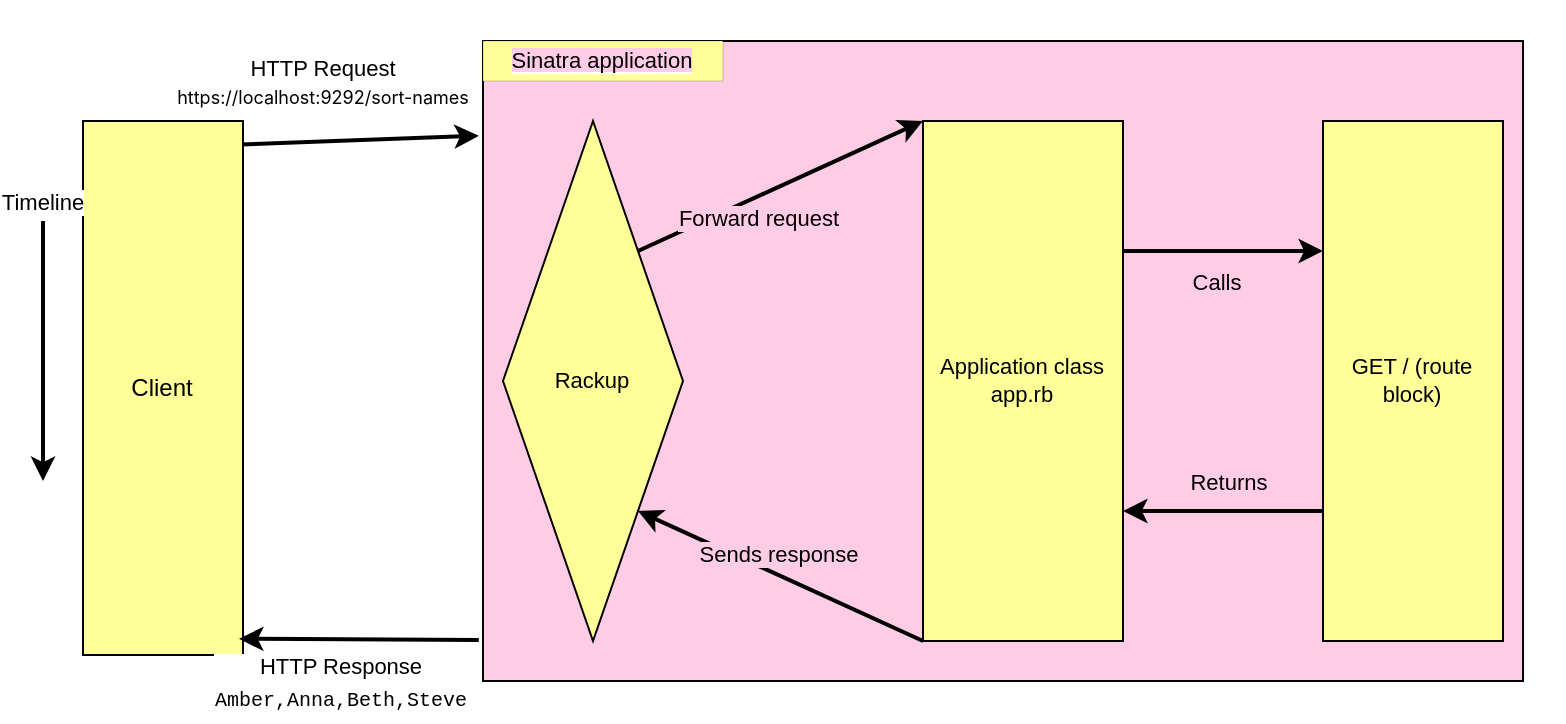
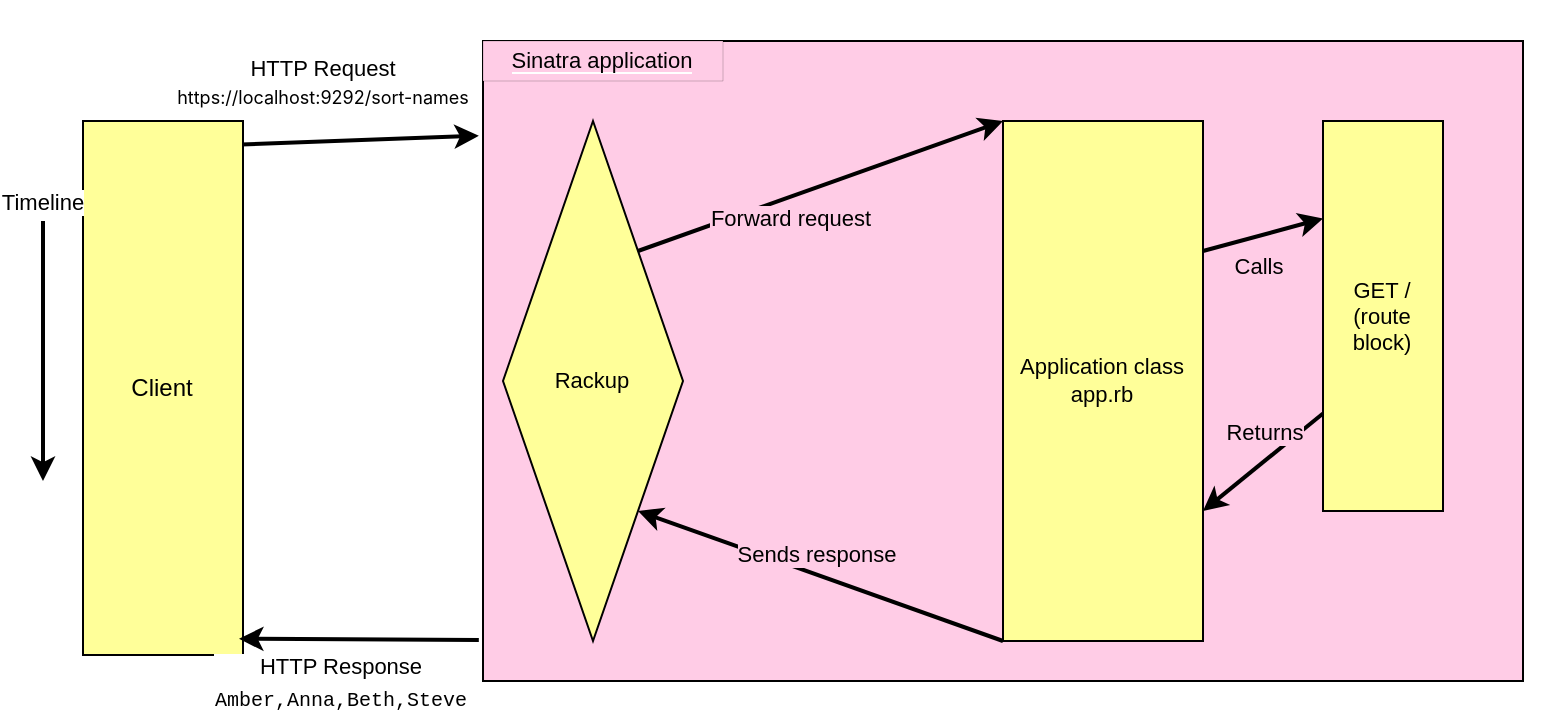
- <mxCell id="19" value="&lt;span style=&quot;background-color: rgb(255, 204, 230);&quot;&gt;Sinatra application&lt;/span&gt;" style="whiteSpace=wrap;html=1;labelBackgroundColor=#FFFFFF;fontFamily=Helvetica;fontSize=11;fontColor=#000000;fillColor=#ffff99;strokeWidth=0;" vertex="1" parent="1"><mxGeometry x="240" y="20" width="120" height="20" as="geometry" /></mxCell>
+ <mxCell id="19" value="&lt;span style=&quot;background-color: rgb(255, 204, 230);&quot;&gt;Sinatra application&lt;/span&gt;" style="whiteSpace=wrap;html=1;labelBackgroundColor=#FFFFFF;fontFamily=Helvetica;fontSize=11;fontColor=#000000;fillColor=#FFCCE6;strokeWidth=0;" vertex="1" parent="1"><mxGeometry x="240" y="20" width="120" height="20" as="geometry" /></mxCell>
- <mxCell id="15" value="Application class&lt;br&gt;app.rb" style="whiteSpace=wrap;html=1;fontFamily=Helvetica;fontSize=11;fontColor=#000000;fillColor=#FFFF99;" vertex="1" parent="1"><mxGeometry x="460" y="60" width="100" height="260" as="geometry" /></mxCell>
+ <mxCell id="15" value="Application class&lt;br&gt;app.rb" style="whiteSpace=wrap;html=1;fontFamily=Helvetica;fontSize=11;fontColor=#000000;fillColor=#FFFF99;" vertex="1" parent="1"><mxGeometry x="500" y="60" width="100" height="260" as="geometry" /></mxCell>
- <mxCell id="18" value="GET / (route block)" style="whiteSpace=wrap;html=1;fontFamily=Helvetica;fontSize=11;fontColor=#000000;fillColor=#FFFF99;" vertex="1" parent="1"><mxGeometry x="660" y="60" width="90" height="260" as="geometry" /></mxCell>
+ <mxCell id="18" value="GET / (route block)" style="whiteSpace=wrap;html=1;fontFamily=Helvetica;fontSize=11;fontColor=#000000;fillColor=#FFFF99;" vertex="1" parent="1"><mxGeometry x="660" y="60" width="60" height="195" as="geometry" /></mxCell>
